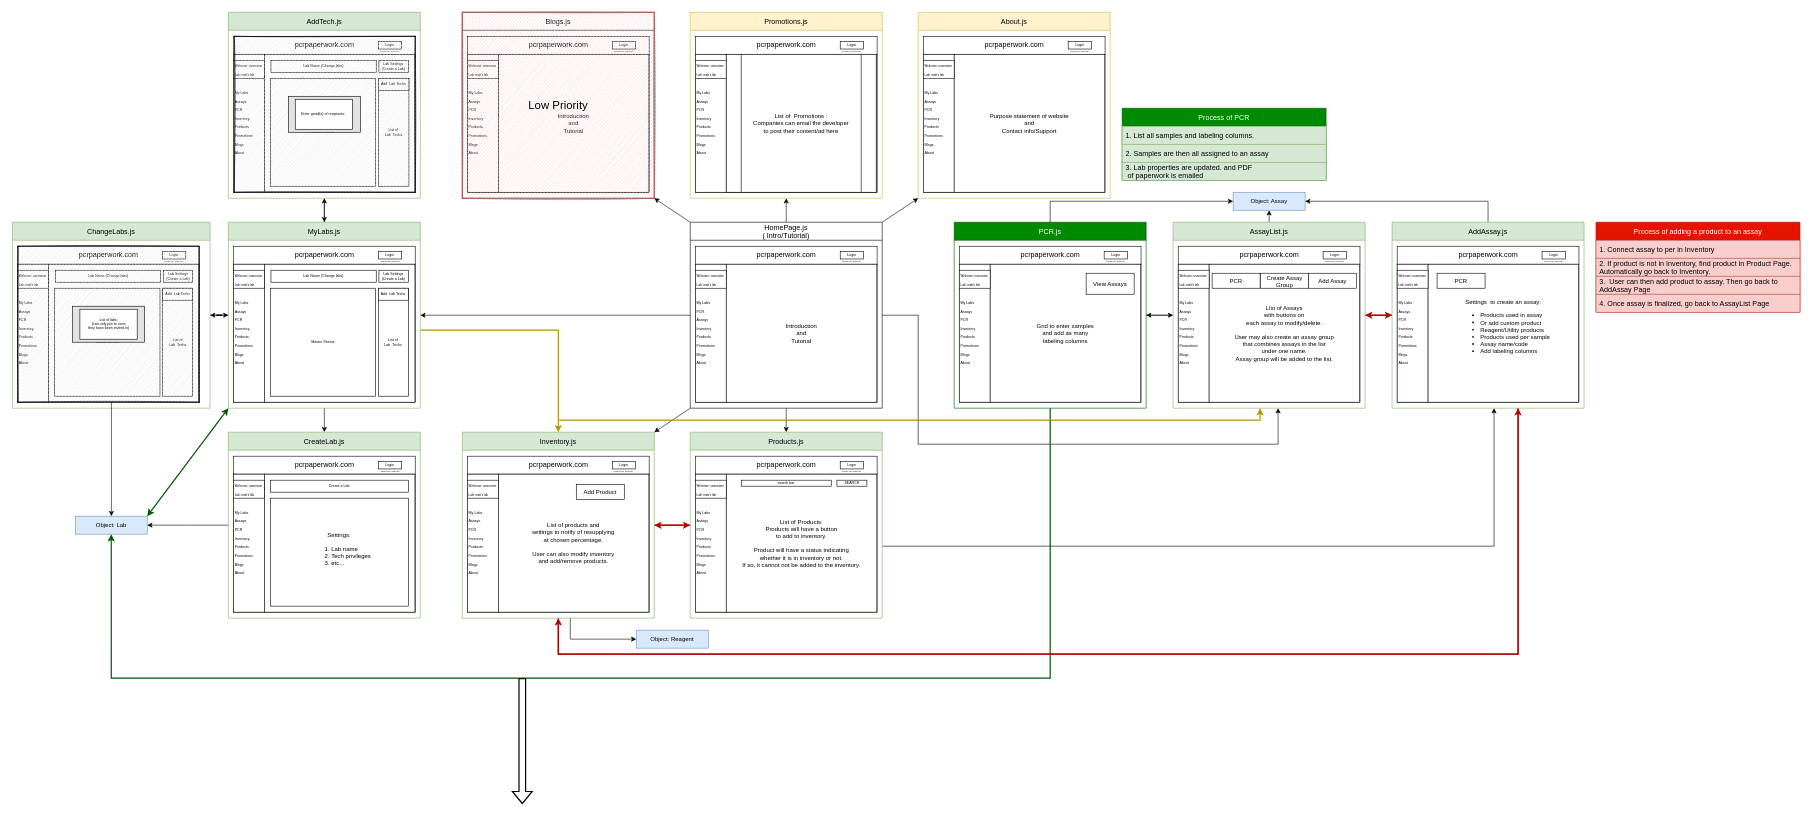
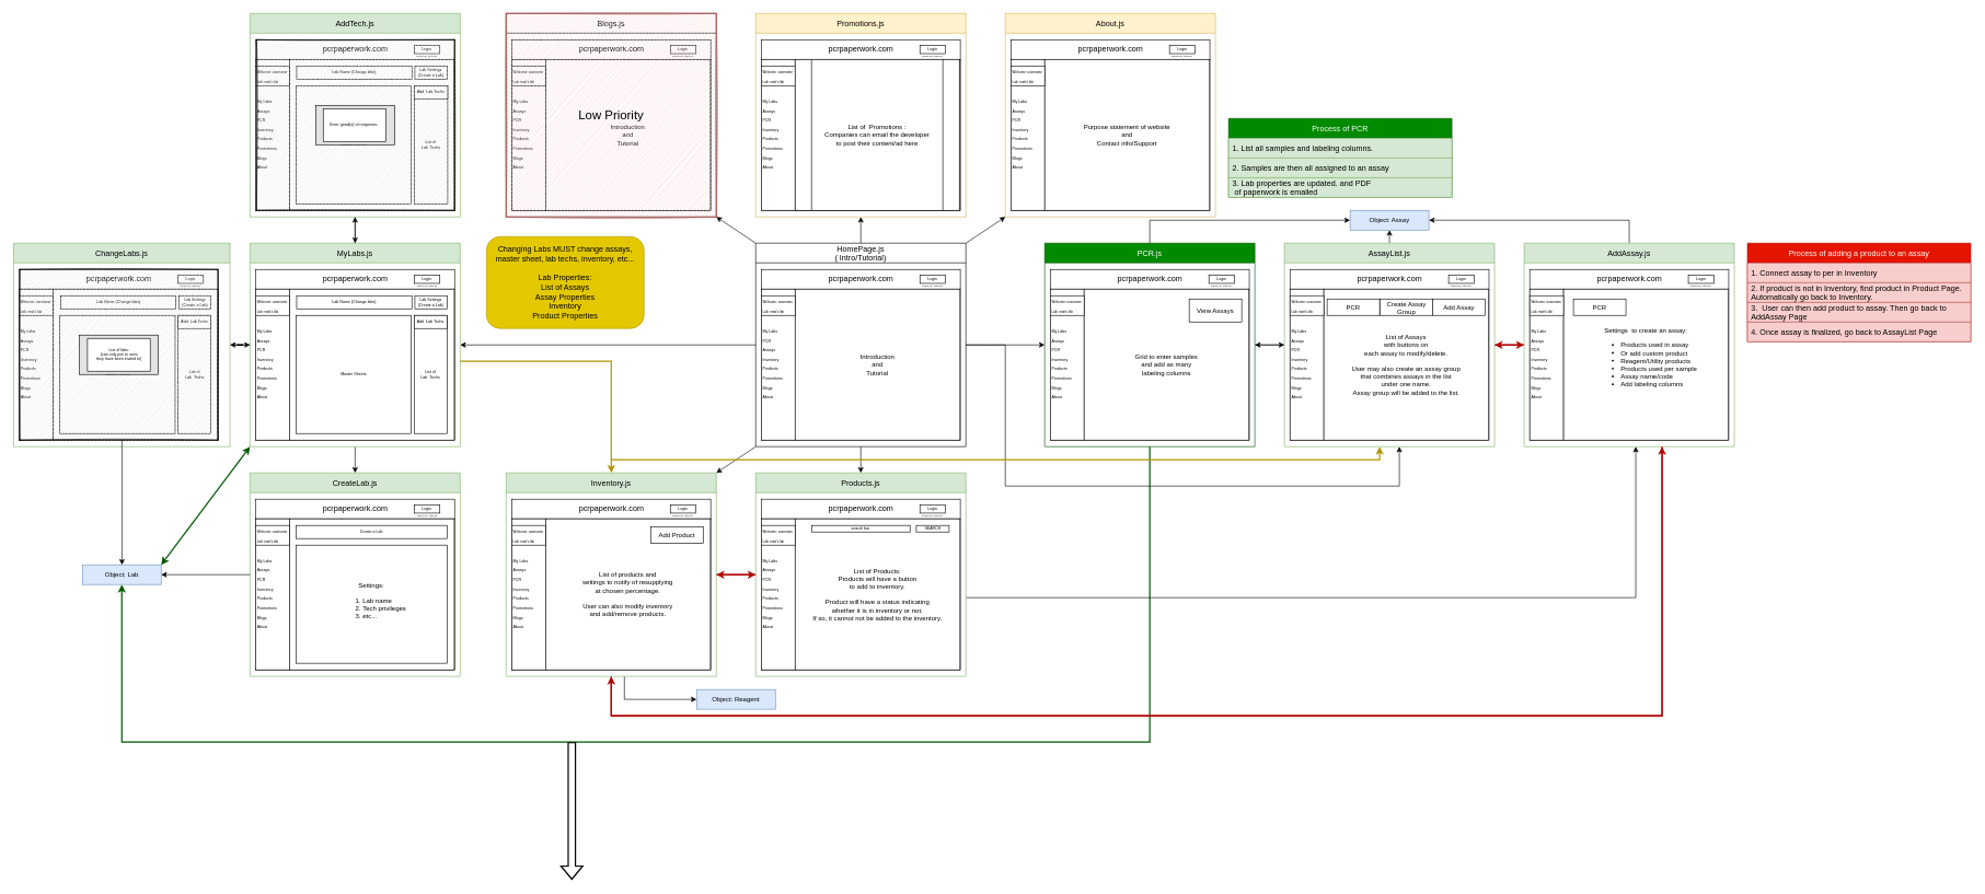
+ <mxCell id="190" value="Changing Labs MUST change assays, master sheet, lab techs, inventory, etc...&lt;br&gt;&lt;br&gt;Lab Properties:&lt;br&gt;List of Assays&lt;br&gt;Assay Properties&lt;br&gt;Inventory&lt;br&gt;Product Properties" style="rounded=1;whiteSpace=wrap;html=1;fillColor=#e3c800;strokeColor=#B09500;fontColor=#000000;" vertex="1" parent="1"><mxGeometry x="740" y="360" width="240" height="140" as="geometry" /></mxCell>
+ <mxCell id="3" style="edgeStyle=orthogonalEdgeStyle;rounded=0;orthogonalLoop=1;jettySize=auto;html=1;entryX=0;entryY=0.5;entryDx=0;entryDy=0;fontSize=3;" parent="1" source="7" target="84" edge="1"><mxGeometry relative="1" as="geometry"><Array as="points"><mxPoint x="1500" y="525" /><mxPoint x="1500" y="525" /></Array></mxGeometry></mxCell>
- <mxCell id="135" value="Add Product" style="rounded=0;whiteSpace=wrap;html=1;shadow=0;glass=0;sketch=0;fontSize=10;fillColor=#FFFFFF;" vertex="1" parent="126"><mxGeometry x="190" y="87.5" width="80" height="25" as="geometry" /></mxCell>
+ <mxCell id="135" value="Add Product" style="rounded=0;whiteSpace=wrap;html=1;shadow=0;glass=0;sketch=0;fontSize=10;fillColor=#FFFFFF;" vertex="1" parent="126"><mxGeometry x="220" y="82.5" width="80" height="25" as="geometry" /></mxCell>
